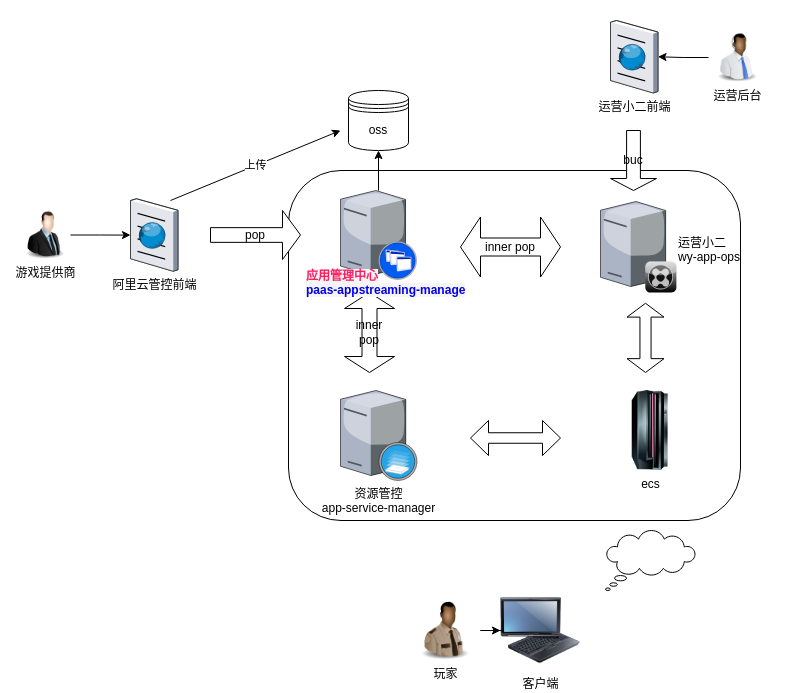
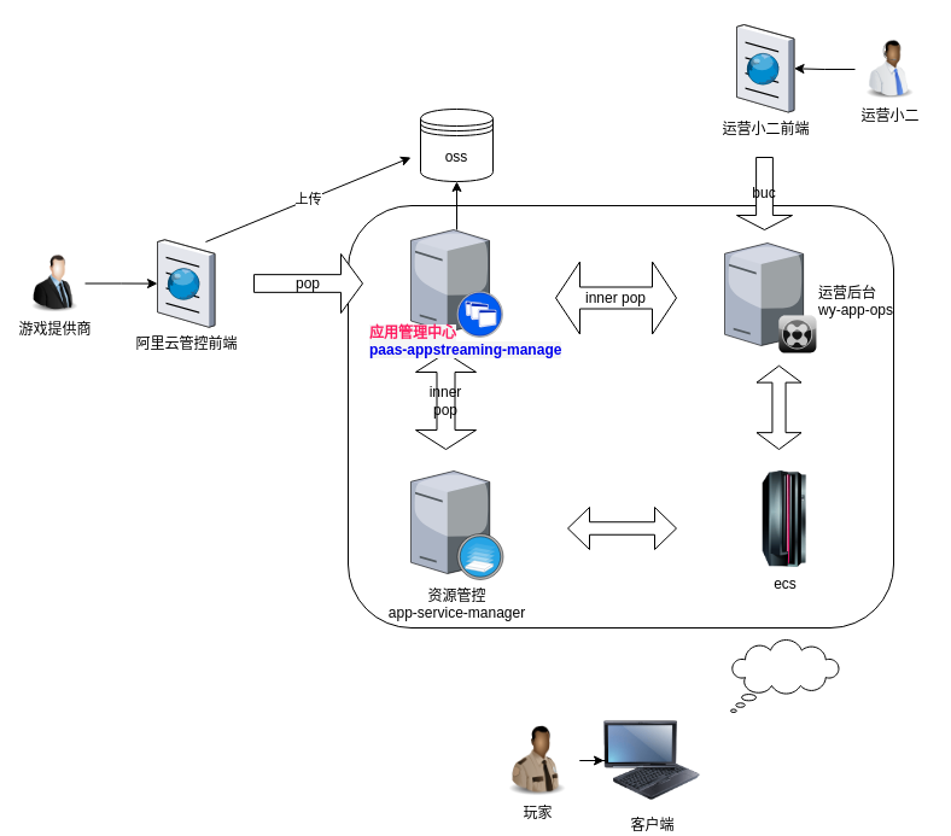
- <mxCell id="25" value="&lt;font color=&quot;#000000&quot;&gt;运营后台&lt;/font&gt;" style="image;html=1;image=img/lib/clip_art/people/Telesales_Man_Black_128x128.png;fontColor=#FF2130;" vertex="1" parent="1"><mxGeometry x="708" y="32" width="58" height="50" as="geometry" /></mxCell>
+ <mxCell id="25" value="&lt;font color=&quot;#000000&quot;&gt;运营小二&lt;/font&gt;" style="image;html=1;image=img/lib/clip_art/people/Telesales_Man_Black_128x128.png;fontColor=#FF2130;" vertex="1" parent="1"><mxGeometry x="708" y="32" width="58" height="50" as="geometry" /></mxCell>
- <mxCell id="21" value="运营小二&lt;br&gt;wy-app-ops" style="text;whiteSpace=wrap;html=1;" vertex="1" parent="1"><mxGeometry x="676" y="229" width="90" height="30" as="geometry" /></mxCell>
+ <mxCell id="21" value="运营后台&lt;br&gt;wy-app-ops" style="text;whiteSpace=wrap;html=1;" vertex="1" parent="1"><mxGeometry x="676" y="229" width="90" height="30" as="geometry" /></mxCell>
